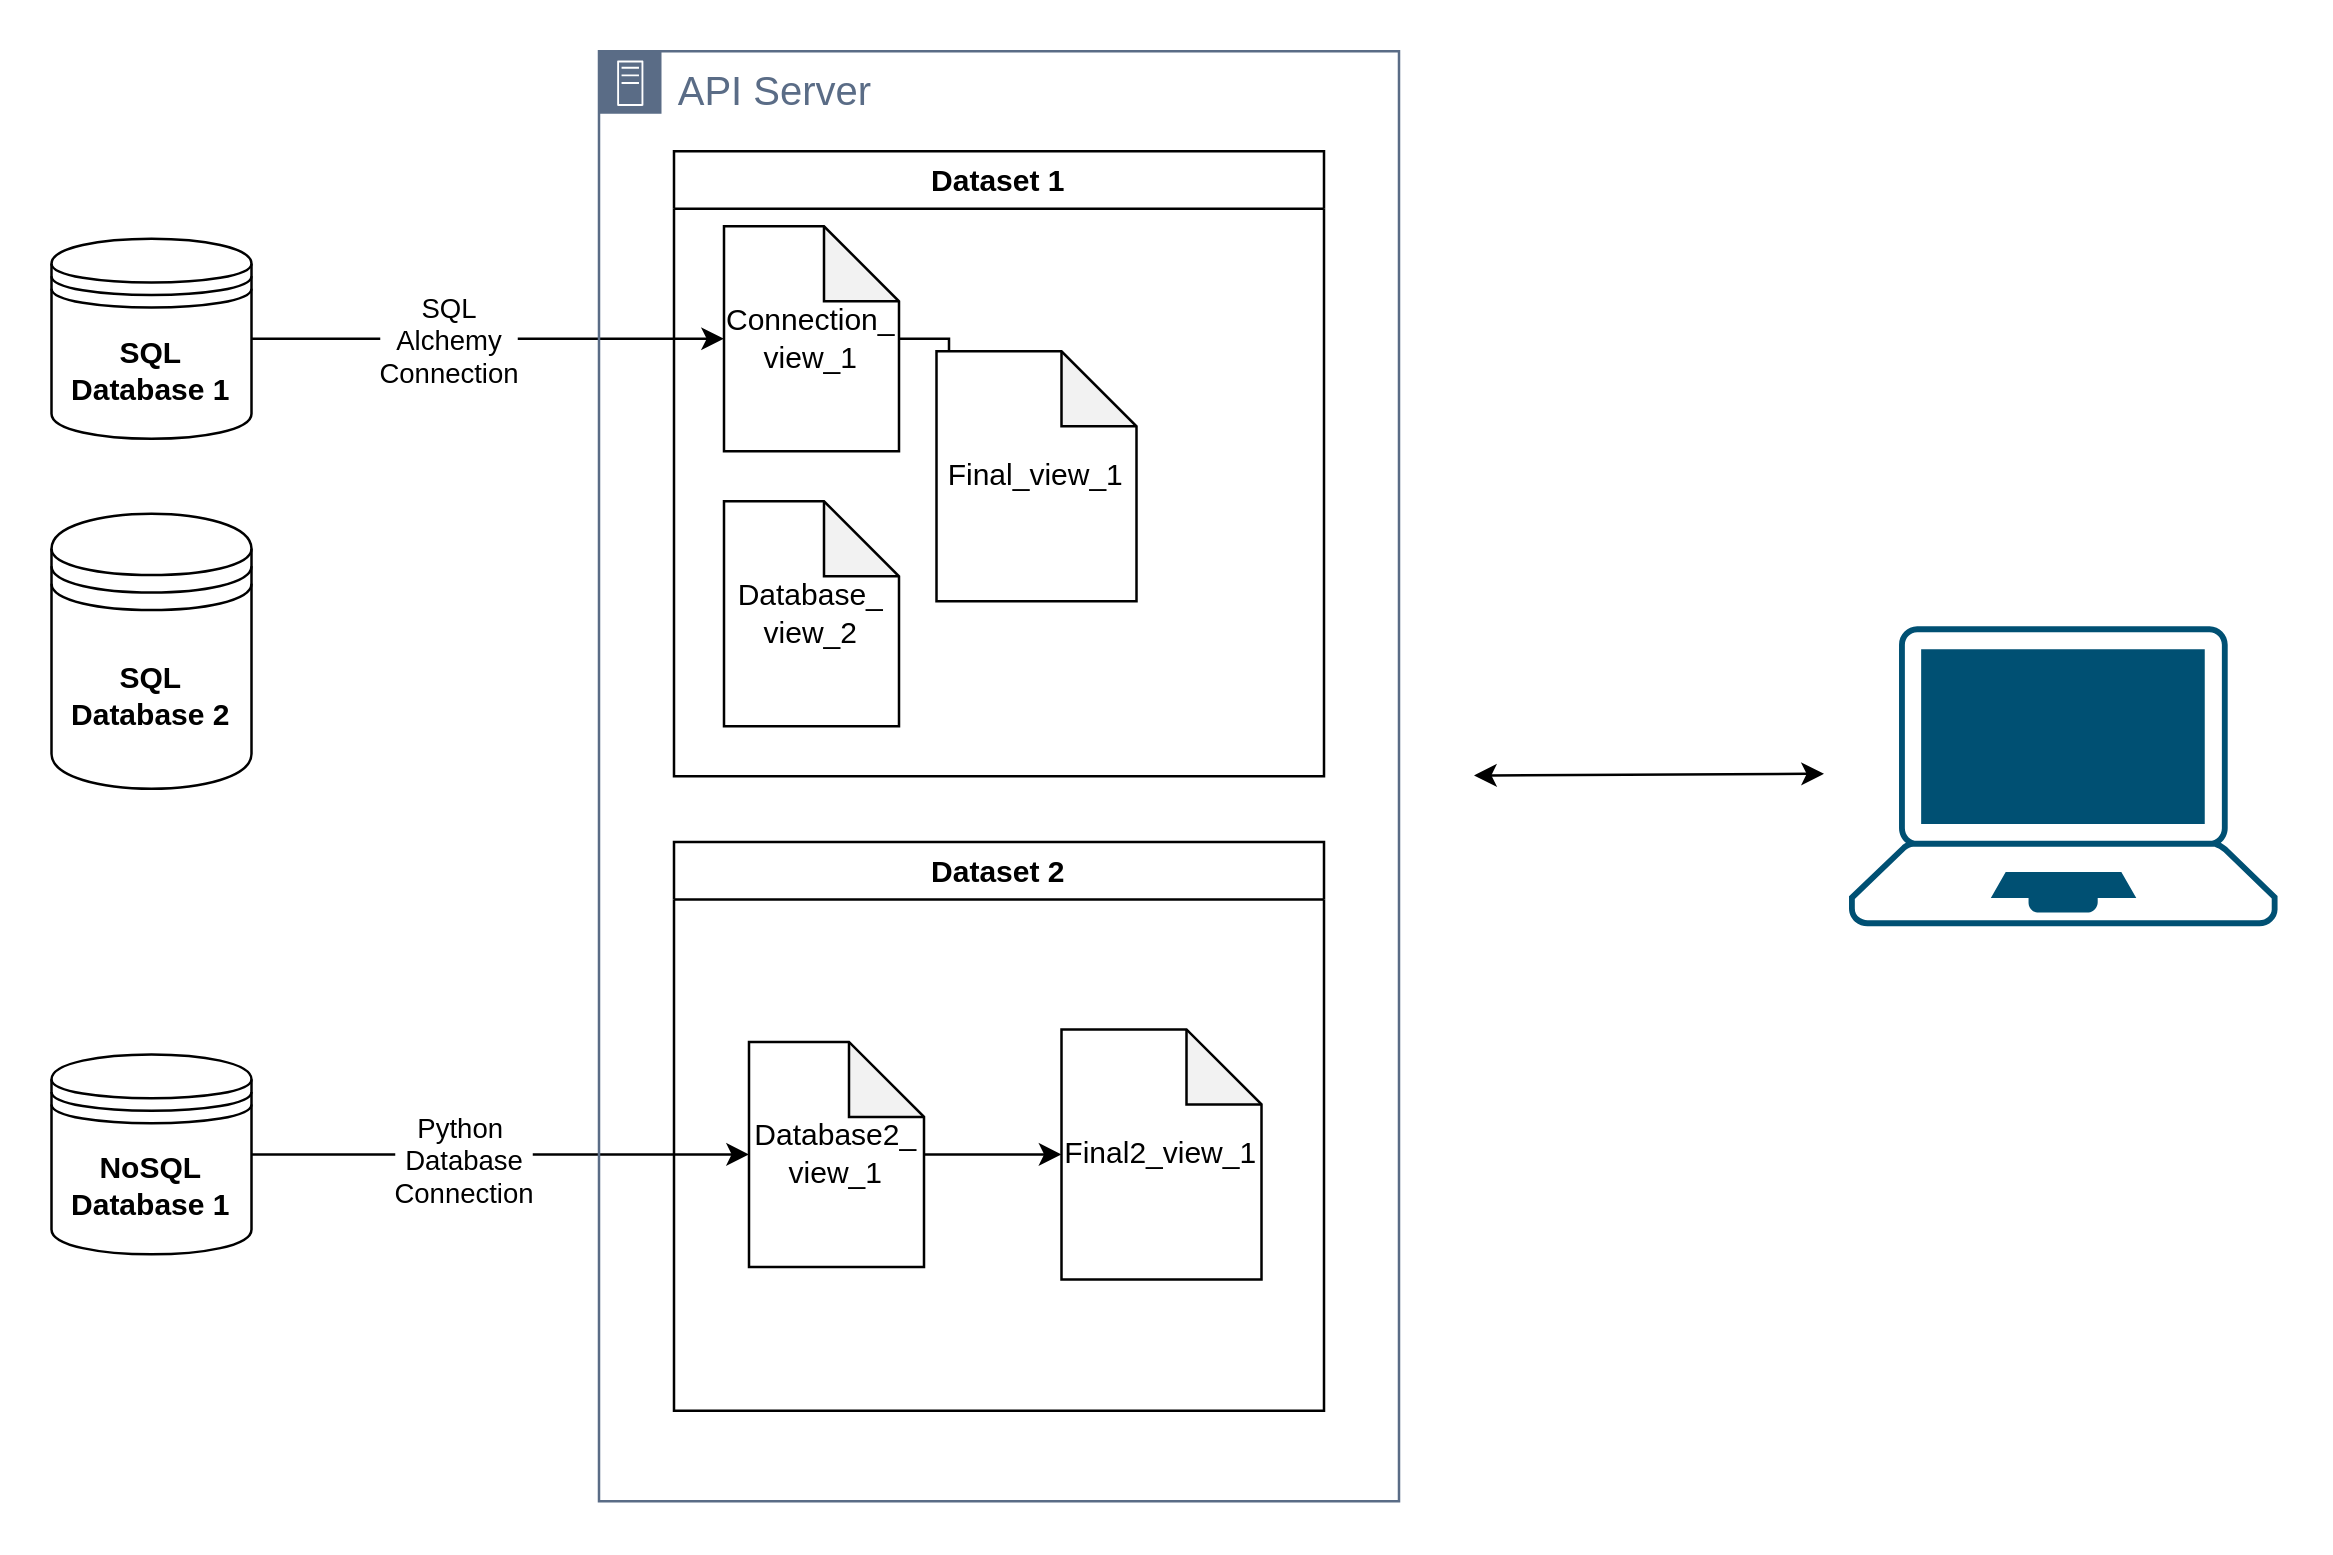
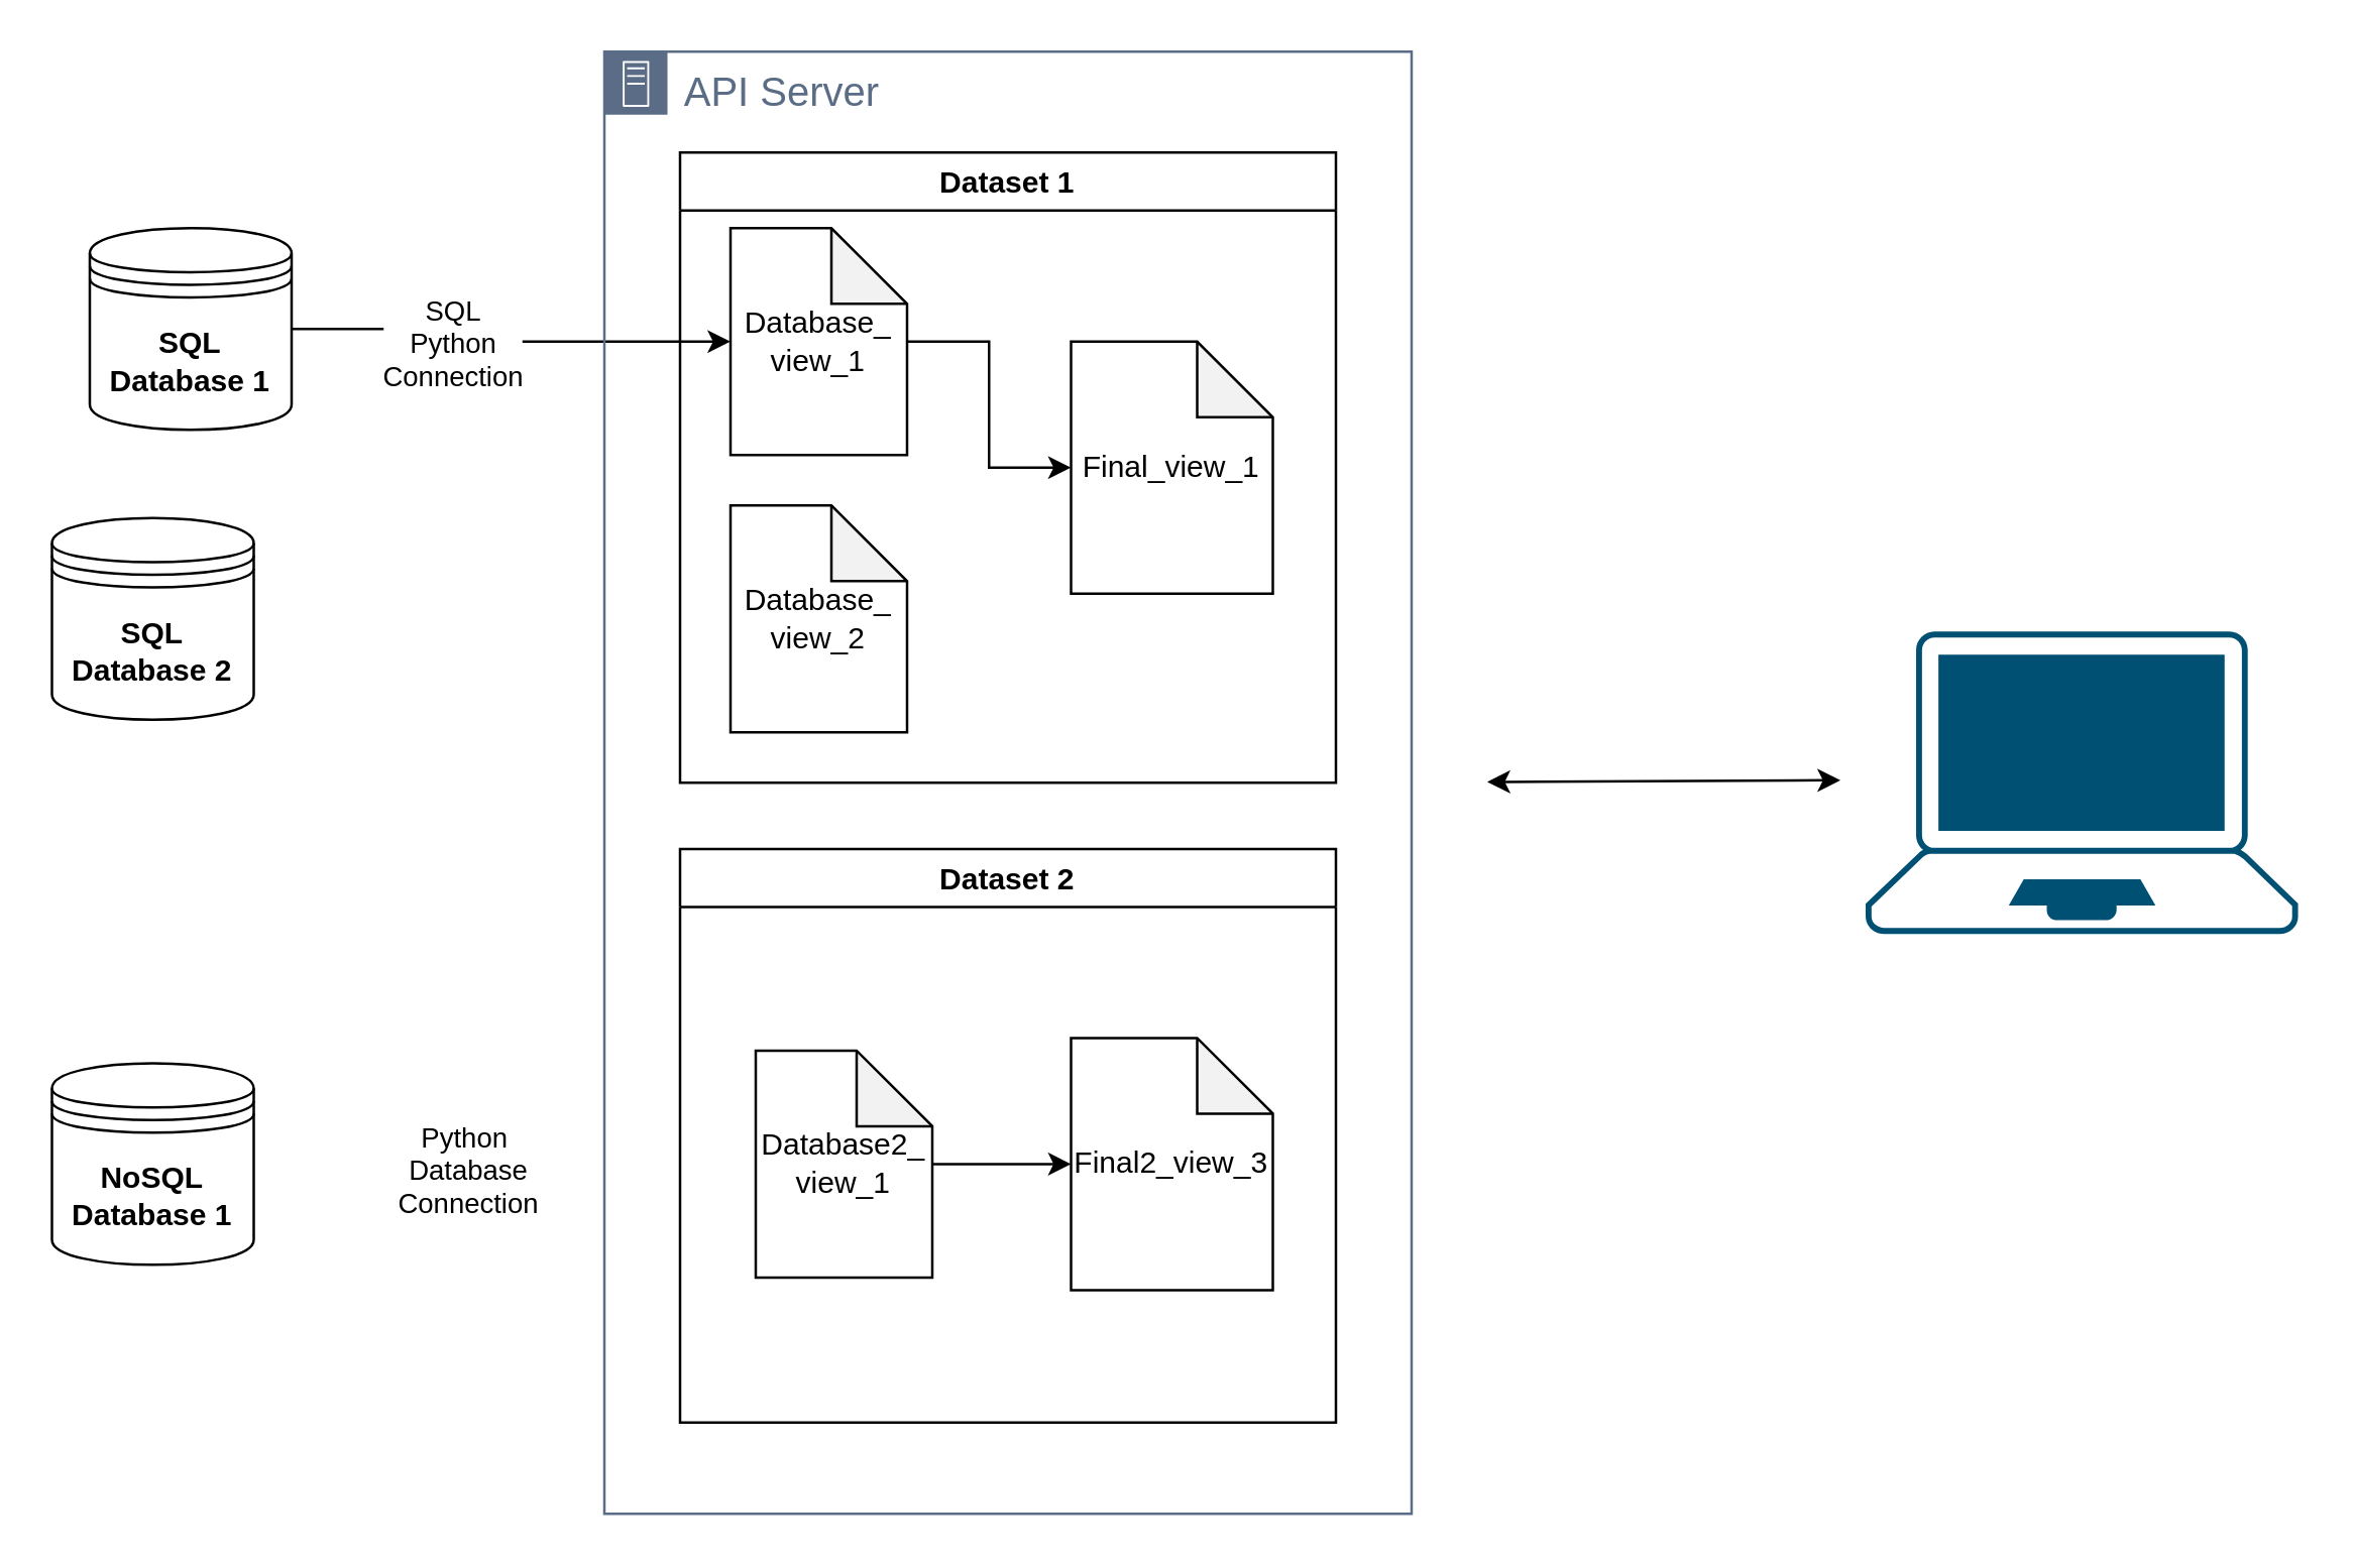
- <mxCell id="3" value="&lt;b&gt;SQL Database 1&lt;/b&gt;" style="shape=datastore;whiteSpace=wrap;html=1;" parent="1" vertex="1"><mxGeometry x="20" y="95" width="80" height="80" as="geometry" /></mxCell>
+ <mxCell id="3" value="&lt;b&gt;SQL Database 1&lt;/b&gt;" style="shape=datastore;whiteSpace=wrap;html=1;" parent="1" vertex="1"><mxGeometry x="35" y="90" width="80" height="80" as="geometry" /></mxCell>
- <mxCell id="15" value="Connection_&lt;br&gt;view_1" style="shape=note;whiteSpace=wrap;html=1;backgroundOutline=1;darkOpacity=0.05;" parent="13" vertex="1"><mxGeometry x="20" y="30" width="70" height="90" as="geometry" /></mxCell>
+ <mxCell id="15" value="Database_&lt;br&gt;view_1" style="shape=note;whiteSpace=wrap;html=1;backgroundOutline=1;darkOpacity=0.05;" parent="13" vertex="1"><mxGeometry x="20" y="30" width="70" height="90" as="geometry" /></mxCell>
- <mxCell id="20" value="SQL&lt;br&gt;Alchemy&lt;br&gt;Connection" style="edgeLabel;html=1;align=center;verticalAlign=middle;resizable=0;points=[];" vertex="1" connectable="0" parent="1"><mxGeometry x="178.996" y="135" as="geometry" /></mxCell>
+ <mxCell id="20" value="SQL&lt;br&gt;Python&lt;br&gt;Connection" style="edgeLabel;html=1;align=center;verticalAlign=middle;resizable=0;points=[];" vertex="1" connectable="0" parent="1"><mxGeometry x="178.996" y="135" as="geometry" /></mxCell>
- <mxCell id="17" value="Final_view_1" style="shape=note;whiteSpace=wrap;html=1;backgroundOutline=1;darkOpacity=0.05;" parent="13" vertex="1"><mxGeometry x="105" y="80" width="80" height="100" as="geometry" /></mxCell>
+ <mxCell id="17" value="Final_view_1" style="shape=note;whiteSpace=wrap;html=1;backgroundOutline=1;darkOpacity=0.05;" parent="13" vertex="1"><mxGeometry x="155" y="75" width="80" height="100" as="geometry" /></mxCell>
- <mxCell id="4" value="&lt;b&gt;SQL Database 2&lt;/b&gt;" style="shape=datastore;whiteSpace=wrap;html=1;" parent="1" vertex="1"><mxGeometry x="20" y="205" width="80" height="110" as="geometry" /></mxCell>
+ <mxCell id="4" value="&lt;b&gt;SQL Database 2&lt;/b&gt;" style="shape=datastore;whiteSpace=wrap;html=1;" parent="1" vertex="1"><mxGeometry x="20" y="205" width="80" height="80" as="geometry" /></mxCell>
- <mxCell id="5" style="edgeStyle=orthogonalEdgeStyle;rounded=0;orthogonalLoop=1;jettySize=auto;html=1;entryX=0;entryY=0.5;entryDx=0;entryDy=0;entryPerimeter=0;" edge="1" parent="1" source="6" target="11"><mxGeometry relative="1" as="geometry" /></mxCell>
- <mxCell id="12" value="Final2_view_1" style="shape=note;whiteSpace=wrap;html=1;backgroundOutline=1;darkOpacity=0.05;" parent="9" vertex="1"><mxGeometry x="155" y="75" width="80" height="100" as="geometry" /></mxCell>
+ <mxCell id="12" value="Final2_view_3" style="shape=note;whiteSpace=wrap;html=1;backgroundOutline=1;darkOpacity=0.05;" parent="9" vertex="1"><mxGeometry x="155" y="75" width="80" height="100" as="geometry" /></mxCell>
